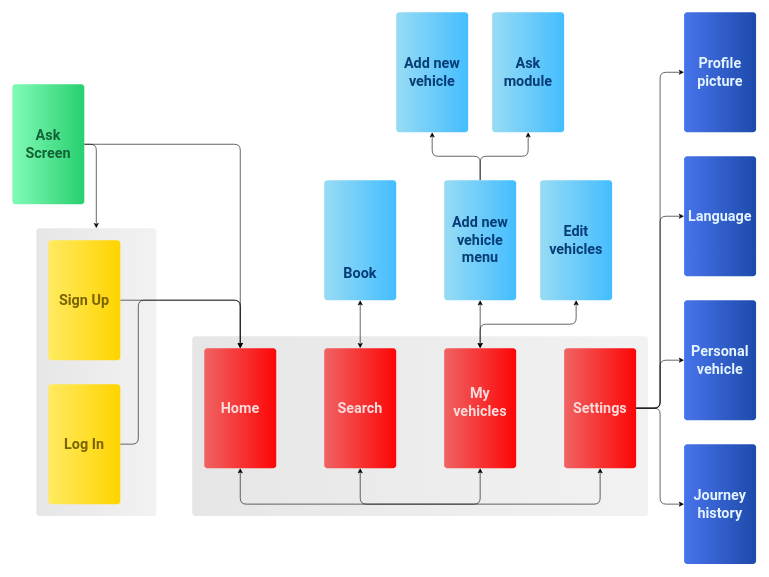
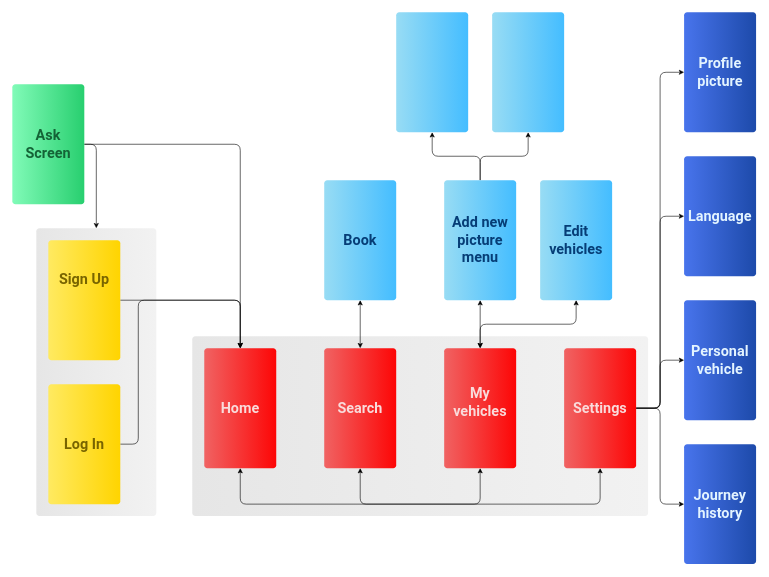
- <mxCell id="32" value="&lt;h1 style=&quot;&quot;&gt;&lt;font face=&quot;Roboto&quot; color=&quot;#063d76&quot;&gt;Add new vehicle&lt;/font&gt;&lt;/h1&gt;" style="text;html=1;strokeColor=none;fillColor=none;align=center;verticalAlign=middle;whiteSpace=wrap;rounded=0;" parent="1" vertex="1"><mxGeometry x="670" y="100" width="100" height="40" as="geometry" /></mxCell>
- <mxCell id="33" value="&lt;h1 style=&quot;&quot;&gt;&lt;font face=&quot;Roboto&quot; color=&quot;#063d76&quot;&gt;Ask module&lt;/font&gt;&lt;/h1&gt;" style="text;html=1;strokeColor=none;fillColor=none;align=center;verticalAlign=middle;whiteSpace=wrap;rounded=0;" parent="1" vertex="1"><mxGeometry x="830" y="100" width="100" height="40" as="geometry" /></mxCell>
- <mxCell id="30" value="&lt;h1 style=&quot;&quot;&gt;&lt;font face=&quot;Roboto&quot; color=&quot;#063d76&quot;&gt;Add new vehicle menu&lt;/font&gt;&lt;/h1&gt;" style="text;html=1;strokeColor=none;fillColor=none;align=center;verticalAlign=middle;whiteSpace=wrap;rounded=0;" parent="1" vertex="1"><mxGeometry x="750" y="380" width="100" height="40" as="geometry" /></mxCell>
+ <mxCell id="30" value="&lt;h1 style=&quot;&quot;&gt;&lt;font face=&quot;Roboto&quot; color=&quot;#063d76&quot;&gt;Add new picture menu&lt;/font&gt;&lt;/h1&gt;" style="text;html=1;strokeColor=none;fillColor=none;align=center;verticalAlign=middle;whiteSpace=wrap;rounded=0;" parent="1" vertex="1"><mxGeometry x="750" y="380" width="100" height="40" as="geometry" /></mxCell>
- <mxCell id="22" value="&lt;h1 style=&quot;text-align: left;&quot;&gt;&lt;font face=&quot;Roboto&quot; color=&quot;#063d76&quot;&gt;Book&lt;/font&gt;&lt;/h1&gt;" style="text;html=1;strokeColor=none;fillColor=none;align=center;verticalAlign=middle;whiteSpace=wrap;rounded=0;" parent="1" vertex="1"><mxGeometry x="550" y="435" width="100" height="40" as="geometry" /></mxCell>
+ <mxCell id="22" value="&lt;h1 style=&quot;text-align: left;&quot;&gt;&lt;font face=&quot;Roboto&quot; color=&quot;#063d76&quot;&gt;Book&lt;/font&gt;&lt;/h1&gt;" style="text;html=1;strokeColor=none;fillColor=none;align=center;verticalAlign=middle;whiteSpace=wrap;rounded=0;" parent="1" vertex="1"><mxGeometry x="550" y="380" width="100" height="40" as="geometry" /></mxCell>
- <mxCell id="23" value="&lt;h1&gt;&lt;font face=&quot;Roboto&quot;&gt;&lt;b&gt;Sign Up&lt;/b&gt;&lt;/font&gt;&lt;/h1&gt;" style="text;html=1;strokeColor=none;fillColor=none;align=center;verticalAlign=middle;whiteSpace=wrap;rounded=0;fontColor=#786400;" parent="1" vertex="1"><mxGeometry x="90" y="480" width="100" height="40" as="geometry" /></mxCell>
+ <mxCell id="23" value="&lt;h1&gt;&lt;font face=&quot;Roboto&quot;&gt;&lt;b&gt;Sign Up&lt;/b&gt;&lt;/font&gt;&lt;/h1&gt;" style="text;html=1;strokeColor=none;fillColor=none;align=center;verticalAlign=middle;whiteSpace=wrap;rounded=0;fontColor=#786400;" parent="1" vertex="1"><mxGeometry x="90" y="445" width="100" height="40" as="geometry" /></mxCell>
